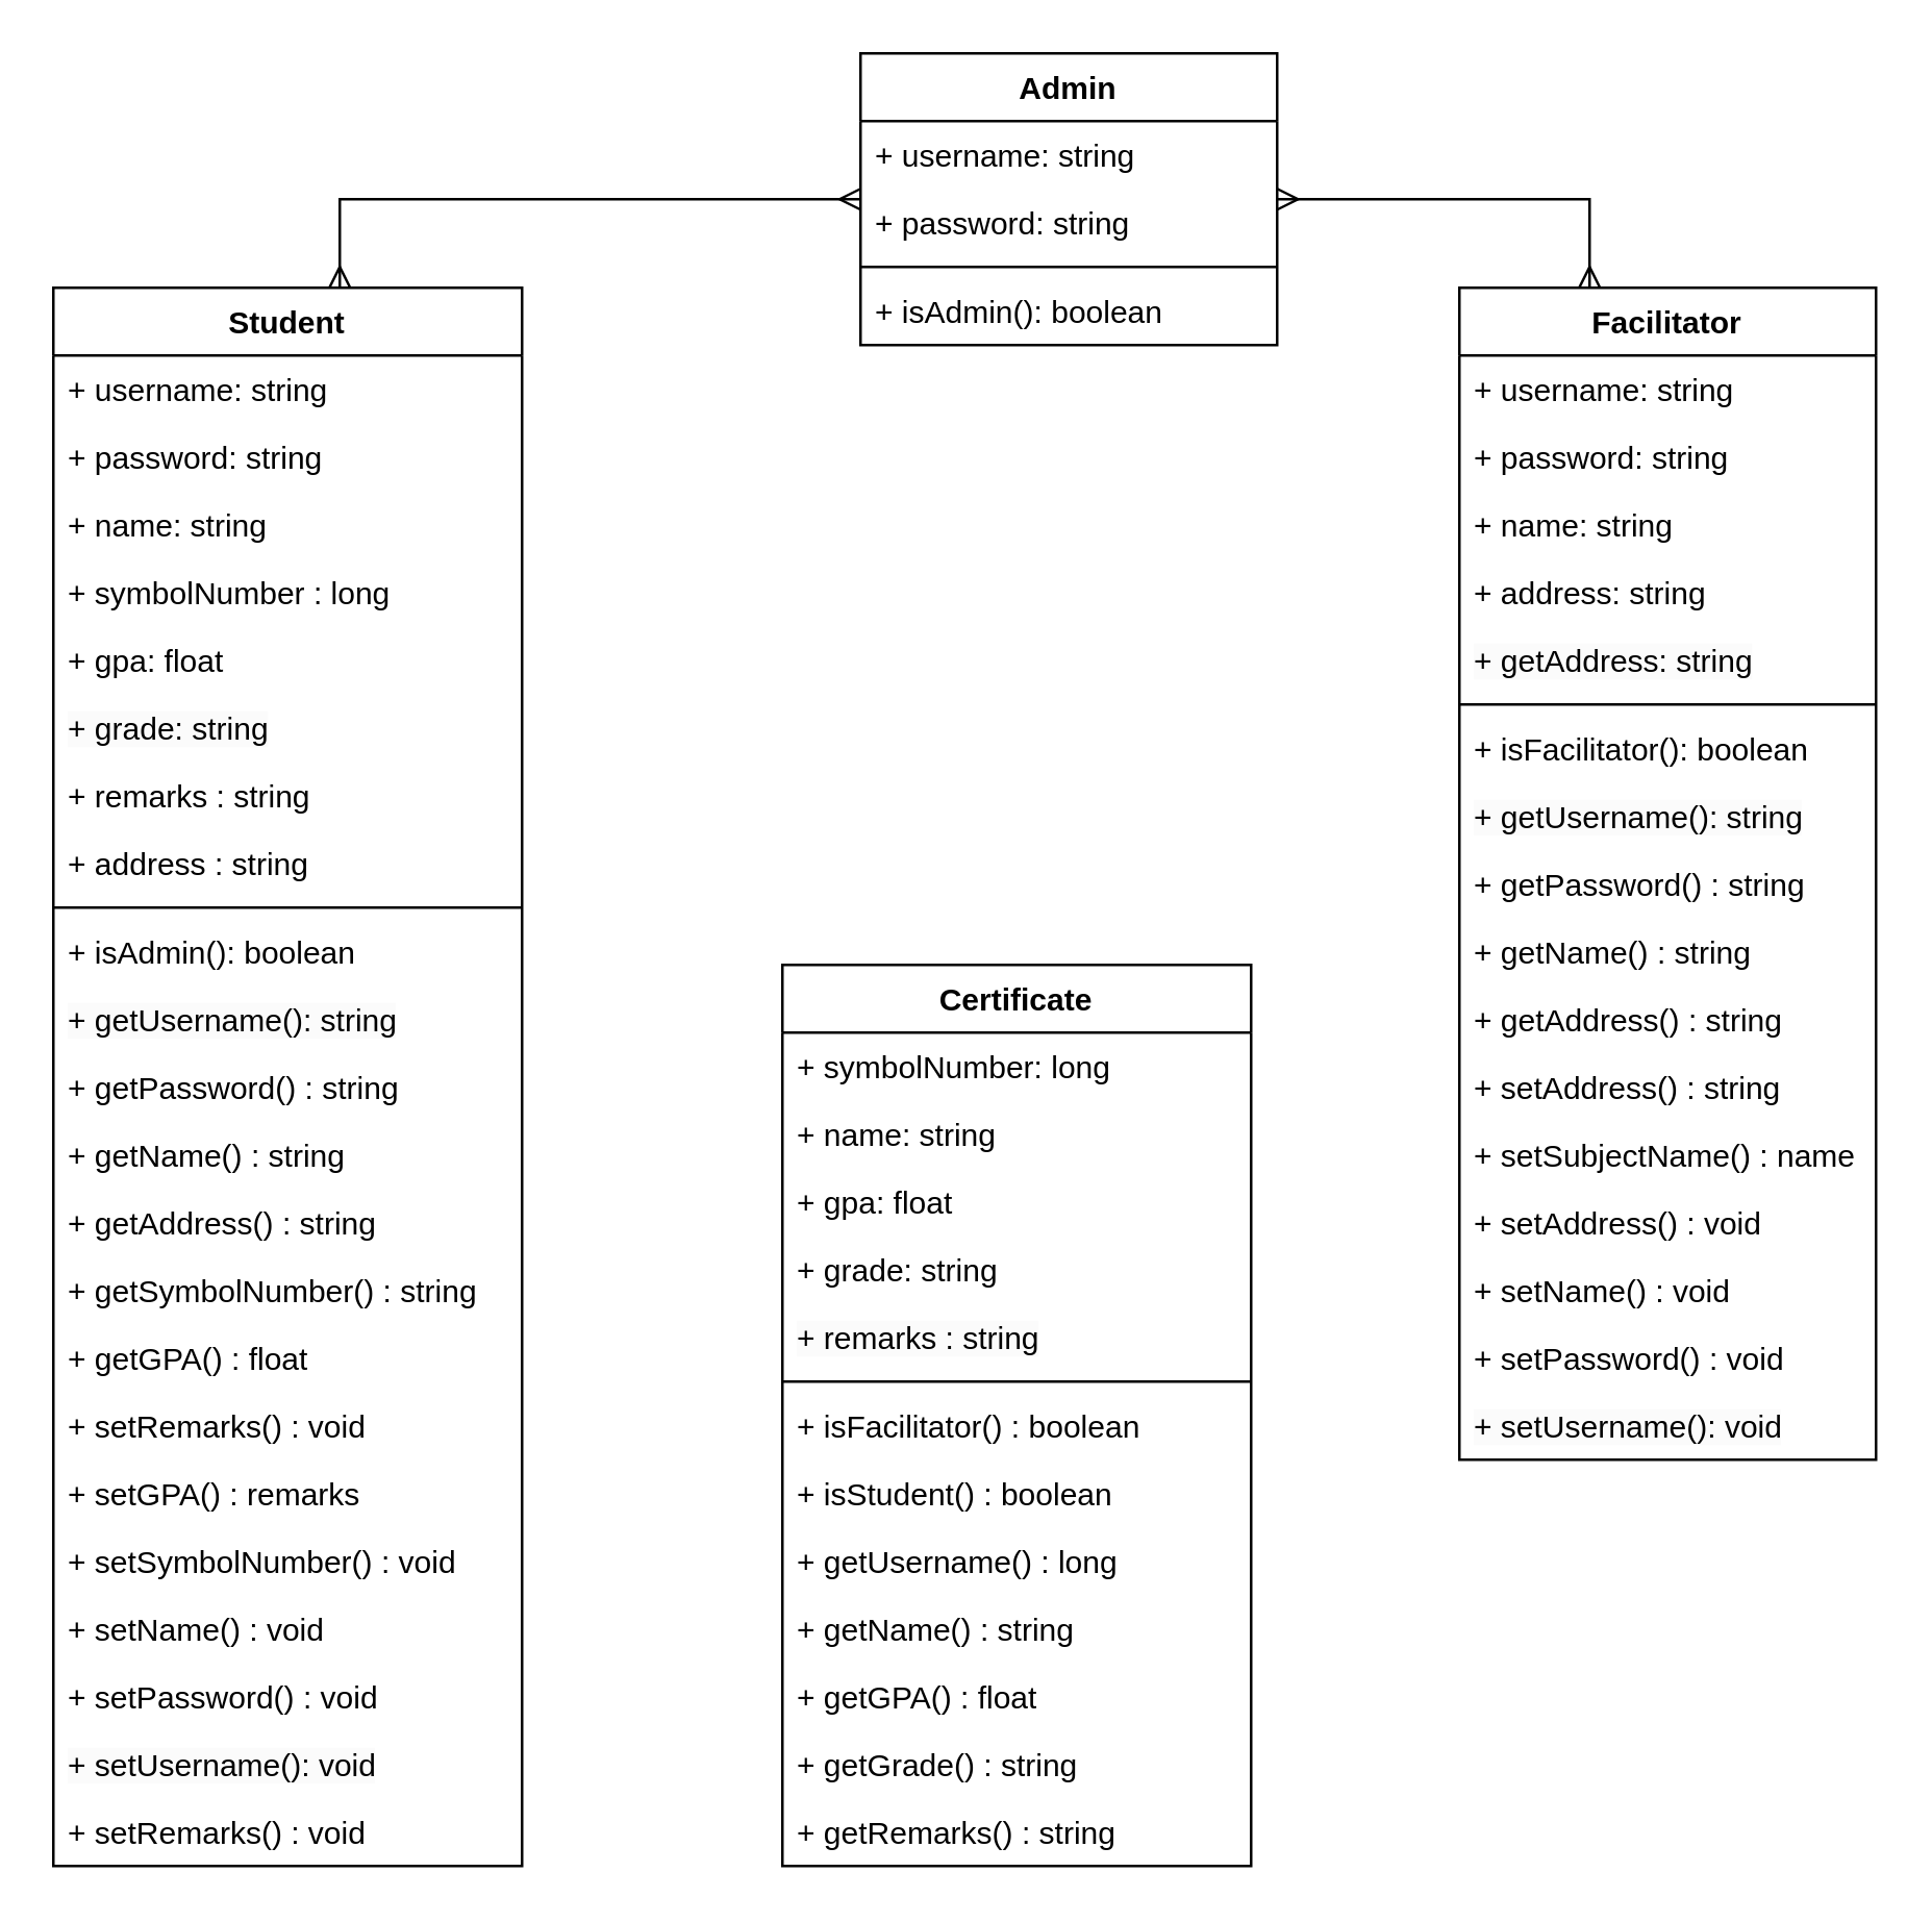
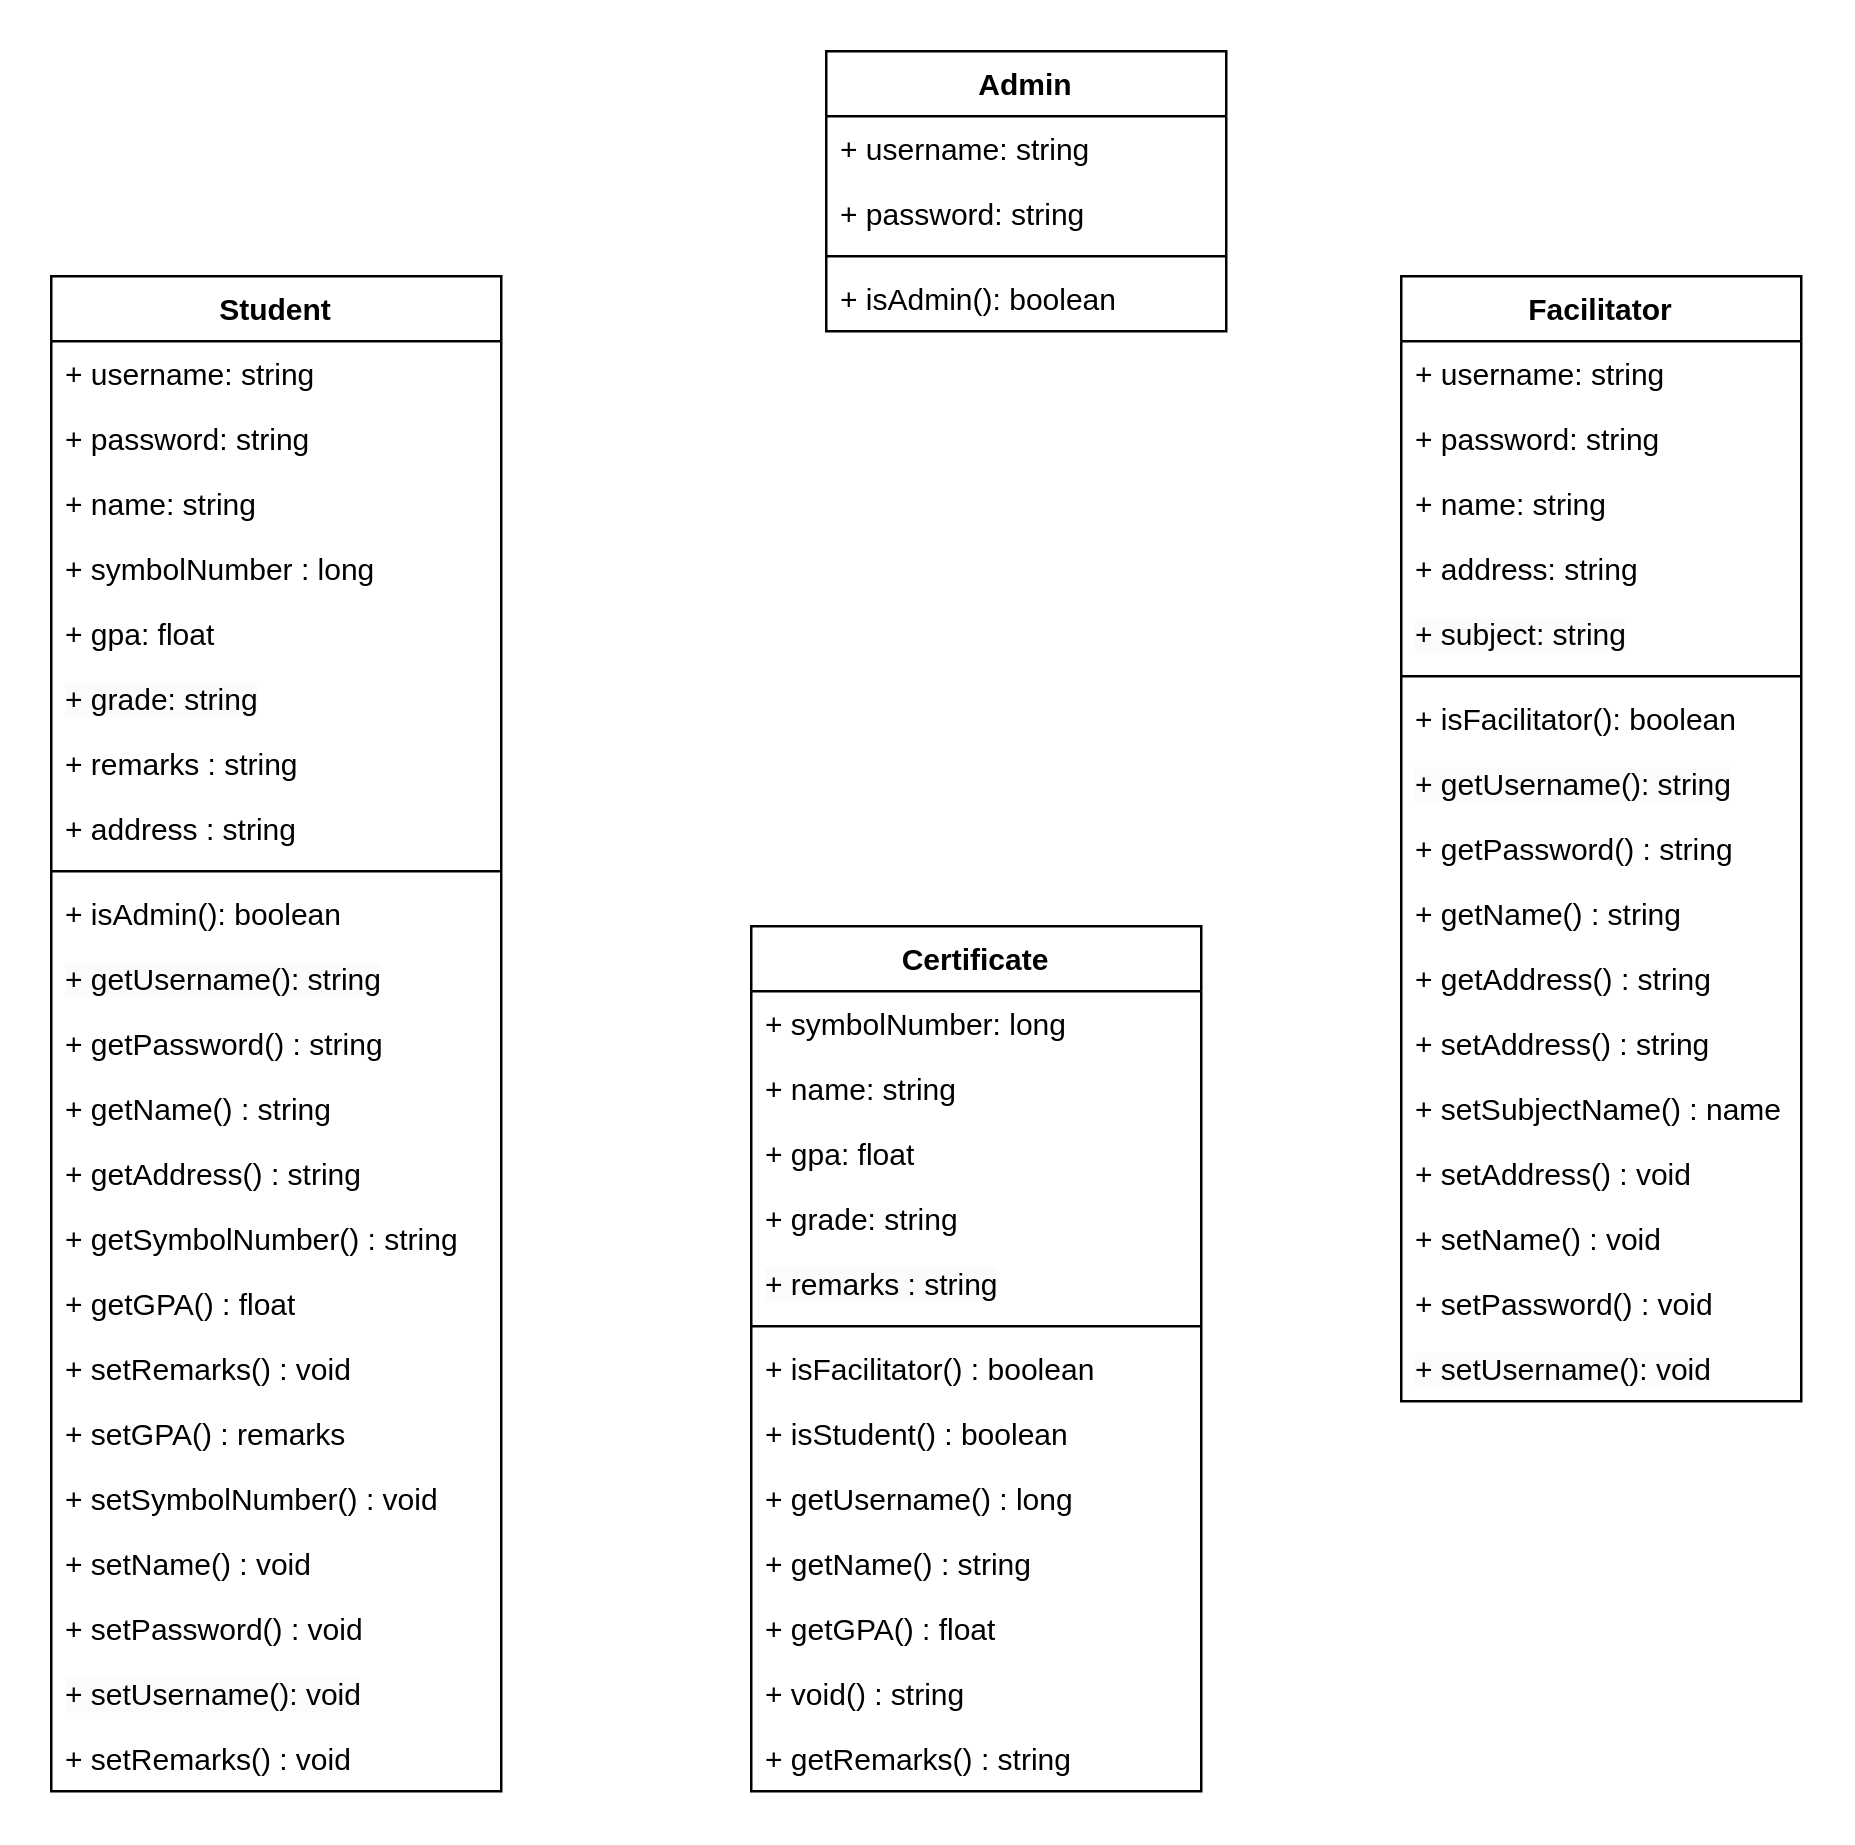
- <mxCell id="3" style="edgeStyle=orthogonalEdgeStyle;rounded=0;orthogonalLoop=1;jettySize=auto;html=1;startArrow=ERmany;startFill=0;endArrow=ERmany;endFill=0;" edge="1" parent="1" source="4" target="41"><mxGeometry relative="1" as="geometry"><Array as="points"><mxPoint x="130" y="76" /></Array></mxGeometry></mxCell>
- <mxCell id="2" style="edgeStyle=orthogonalEdgeStyle;rounded=0;orthogonalLoop=1;jettySize=auto;html=1;startArrow=ERmany;startFill=0;endArrow=ERmany;endFill=0;" edge="1" parent="1" source="4" target="9"><mxGeometry relative="1" as="geometry"><Array as="points"><mxPoint x="610" y="76" /></Array></mxGeometry></mxCell>
- <mxCell id="14" value="&lt;span style=&quot;color: rgb(0, 0, 0); font-family: Helvetica; font-size: 12px; font-style: normal; font-variant-ligatures: normal; font-variant-caps: normal; font-weight: 400; letter-spacing: normal; orphans: 2; text-align: left; text-indent: 0px; text-transform: none; widows: 2; word-spacing: 0px; -webkit-text-stroke-width: 0px; background-color: rgb(251, 251, 251); text-decoration-thickness: initial; text-decoration-style: initial; text-decoration-color: initial; float: none; display: inline !important;&quot;&gt;+ getAddress: string&lt;/span&gt;" style="text;strokeColor=none;fillColor=none;align=left;verticalAlign=top;spacingLeft=4;spacingRight=4;overflow=hidden;rotatable=0;points=[[0,0.5],[1,0.5]];portConstraint=eastwest;whiteSpace=wrap;html=1;" vertex="1" parent="9"><mxGeometry y="130" width="160" height="26" as="geometry" /></mxCell>
+ <mxCell id="14" value="&lt;span style=&quot;color: rgb(0, 0, 0); font-family: Helvetica; font-size: 12px; font-style: normal; font-variant-ligatures: normal; font-variant-caps: normal; font-weight: 400; letter-spacing: normal; orphans: 2; text-align: left; text-indent: 0px; text-transform: none; widows: 2; word-spacing: 0px; -webkit-text-stroke-width: 0px; background-color: rgb(251, 251, 251); text-decoration-thickness: initial; text-decoration-style: initial; text-decoration-color: initial; float: none; display: inline !important;&quot;&gt;+ subject: string&lt;/span&gt;" style="text;strokeColor=none;fillColor=none;align=left;verticalAlign=top;spacingLeft=4;spacingRight=4;overflow=hidden;rotatable=0;points=[[0,0.5],[1,0.5]];portConstraint=eastwest;whiteSpace=wrap;html=1;" vertex="1" parent="9"><mxGeometry y="130" width="160" height="26" as="geometry" /></mxCell>
- <mxCell id="39" value="+ getGrade() : string" style="text;strokeColor=none;fillColor=none;align=left;verticalAlign=top;spacingLeft=4;spacingRight=4;overflow=hidden;rotatable=0;points=[[0,0.5],[1,0.5]];portConstraint=eastwest;whiteSpace=wrap;html=1;" vertex="1" parent="27"><mxGeometry y="294" width="180" height="26" as="geometry" /></mxCell>
+ <mxCell id="39" value="+ void() : string" style="text;strokeColor=none;fillColor=none;align=left;verticalAlign=top;spacingLeft=4;spacingRight=4;overflow=hidden;rotatable=0;points=[[0,0.5],[1,0.5]];portConstraint=eastwest;whiteSpace=wrap;html=1;" vertex="1" parent="27"><mxGeometry y="294" width="180" height="26" as="geometry" /></mxCell>
